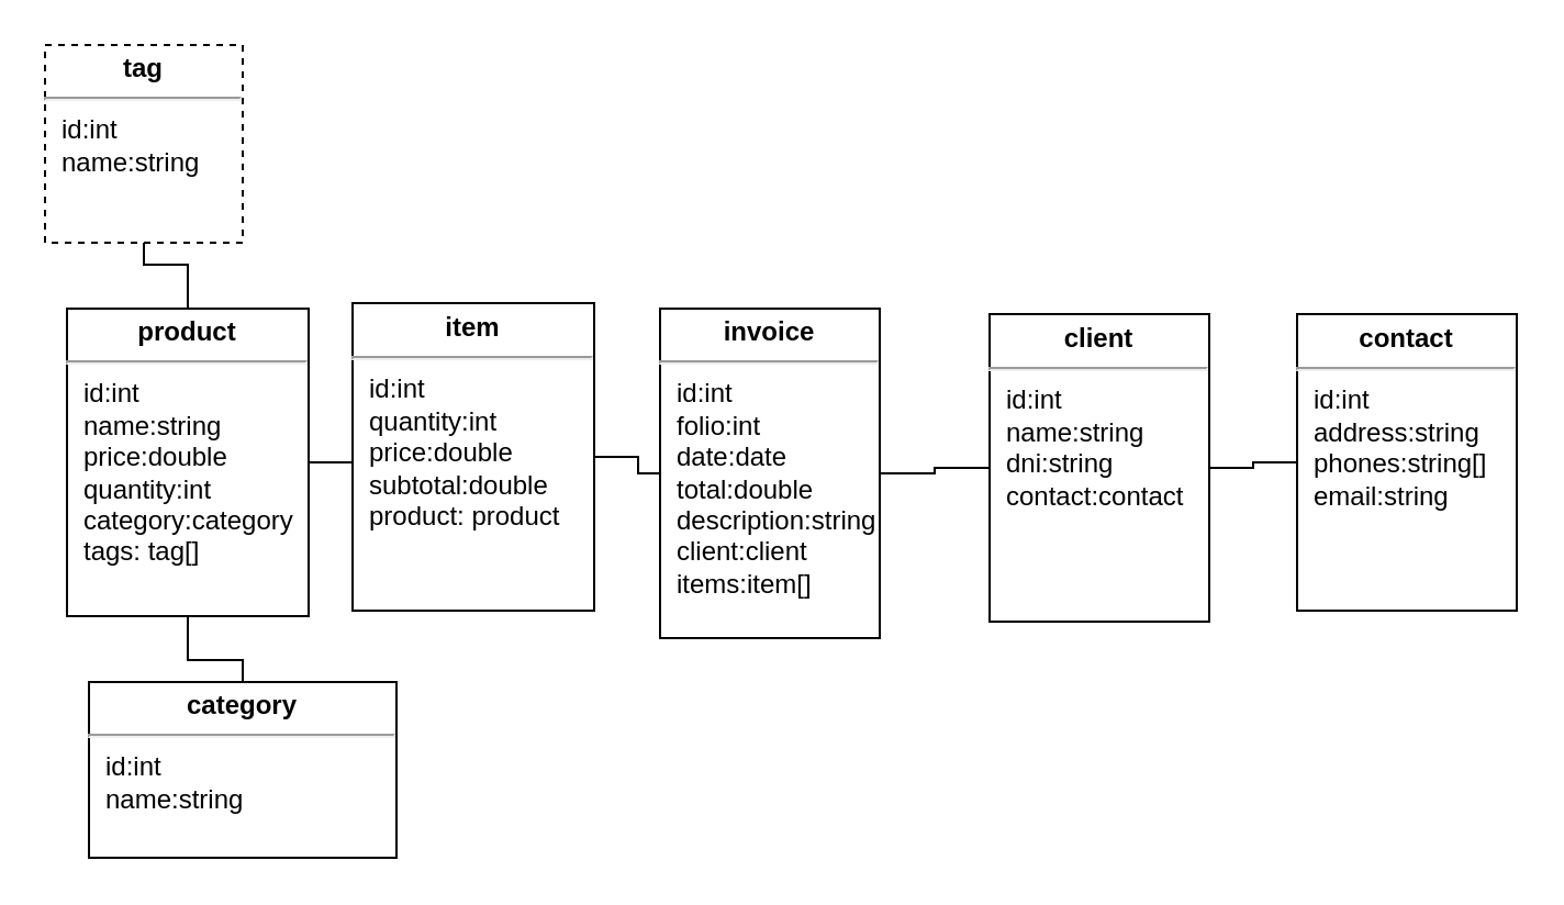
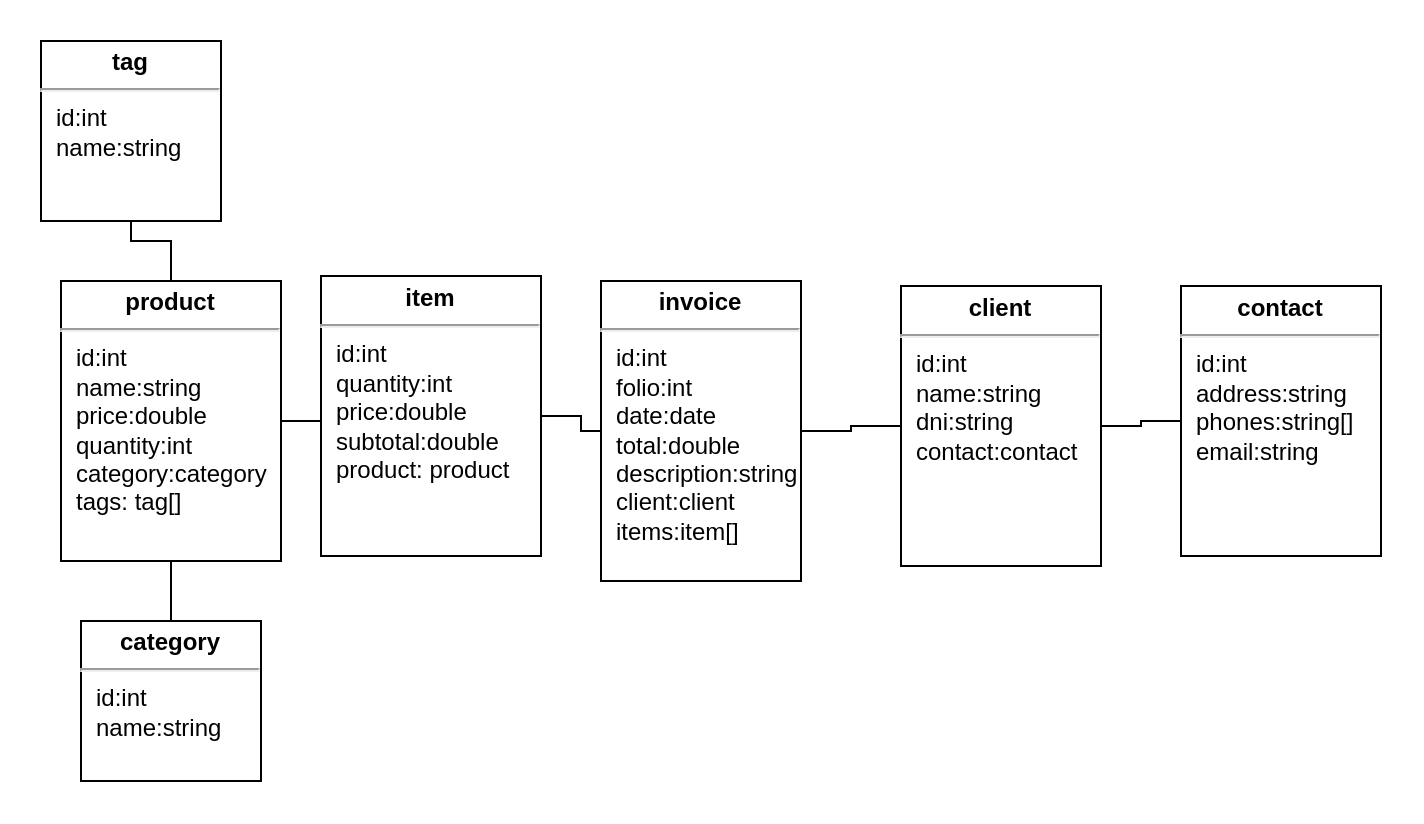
- <mxCell id="6" value="&lt;p style=&quot;margin: 4px 0px 0px; text-align: center;&quot;&gt;&lt;b&gt;tag&lt;/b&gt;&lt;/p&gt;&lt;hr&gt;&lt;p style=&quot;margin:0px;margin-left:8px;&quot;&gt;id:int&lt;/p&gt;&lt;p style=&quot;margin:0px;margin-left:8px;&quot;&gt;name:string&lt;/p&gt;" style="verticalAlign=top;align=left;overflow=fill;fontSize=12;fontFamily=Helvetica;html=1;dashed=1;" parent="1" vertex="1"><mxGeometry x="20" y="20" width="90" height="90" as="geometry" /></mxCell>
+ <mxCell id="6" value="&lt;p style=&quot;margin: 4px 0px 0px; text-align: center;&quot;&gt;&lt;b&gt;tag&lt;/b&gt;&lt;/p&gt;&lt;hr&gt;&lt;p style=&quot;margin:0px;margin-left:8px;&quot;&gt;id:int&lt;/p&gt;&lt;p style=&quot;margin:0px;margin-left:8px;&quot;&gt;name:string&lt;/p&gt;" style="verticalAlign=top;align=left;overflow=fill;fontSize=12;fontFamily=Helvetica;html=1;" parent="1" vertex="1"><mxGeometry x="20" y="20" width="90" height="90" as="geometry" /></mxCell>
- <mxCell id="7" value="&lt;p style=&quot;margin: 4px 0px 0px; text-align: center;&quot;&gt;&lt;b&gt;category&lt;/b&gt;&lt;/p&gt;&lt;hr&gt;&lt;p style=&quot;margin:0px;margin-left:8px;&quot;&gt;id:int&lt;/p&gt;&lt;p style=&quot;margin:0px;margin-left:8px;&quot;&gt;&lt;span style=&quot;background-color: initial;&quot;&gt;name:string&lt;/span&gt;&lt;/p&gt;" style="verticalAlign=top;align=left;overflow=fill;fontSize=12;fontFamily=Helvetica;html=1;" parent="1" vertex="1"><mxGeometry x="40" y="310" width="140" height="80" as="geometry" /></mxCell>
+ <mxCell id="7" value="&lt;p style=&quot;margin: 4px 0px 0px; text-align: center;&quot;&gt;&lt;b&gt;category&lt;/b&gt;&lt;/p&gt;&lt;hr&gt;&lt;p style=&quot;margin:0px;margin-left:8px;&quot;&gt;id:int&lt;/p&gt;&lt;p style=&quot;margin:0px;margin-left:8px;&quot;&gt;&lt;span style=&quot;background-color: initial;&quot;&gt;name:string&lt;/span&gt;&lt;/p&gt;" style="verticalAlign=top;align=left;overflow=fill;fontSize=12;fontFamily=Helvetica;html=1;" parent="1" vertex="1"><mxGeometry x="40" y="310" width="90" height="80" as="geometry" /></mxCell>
